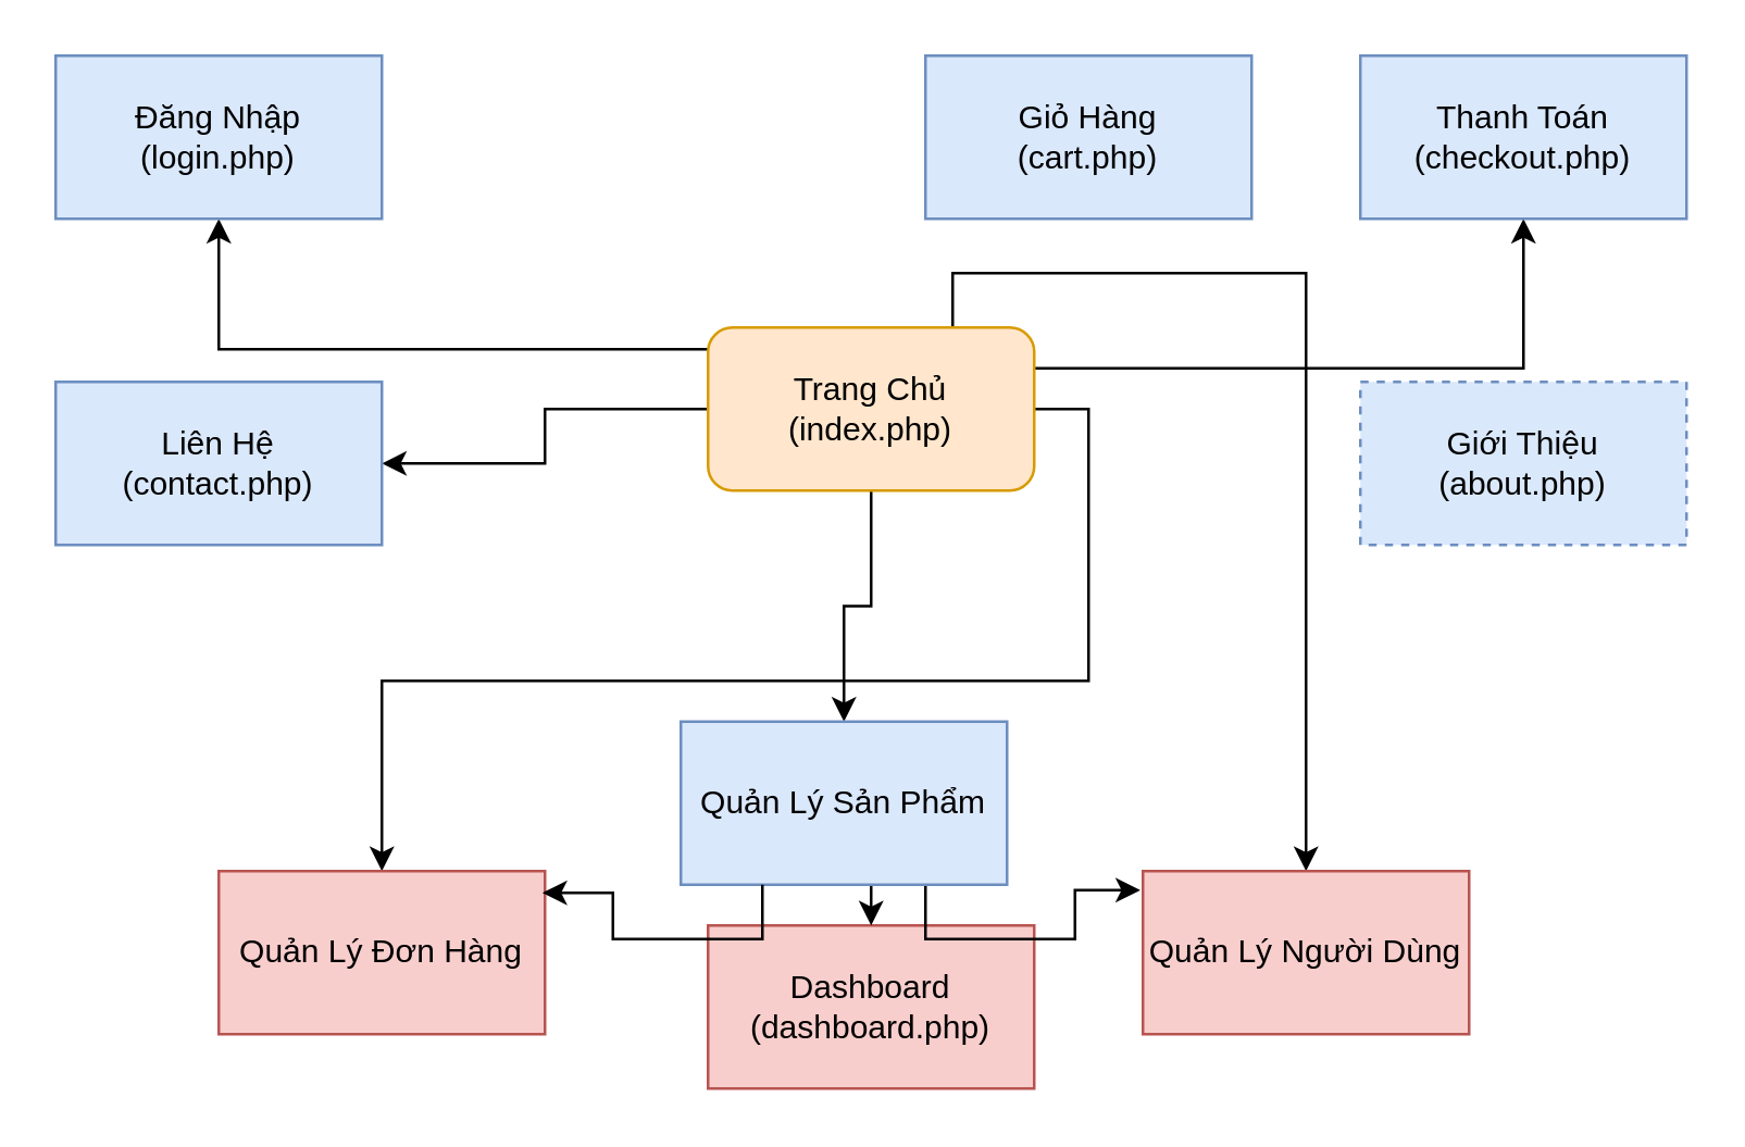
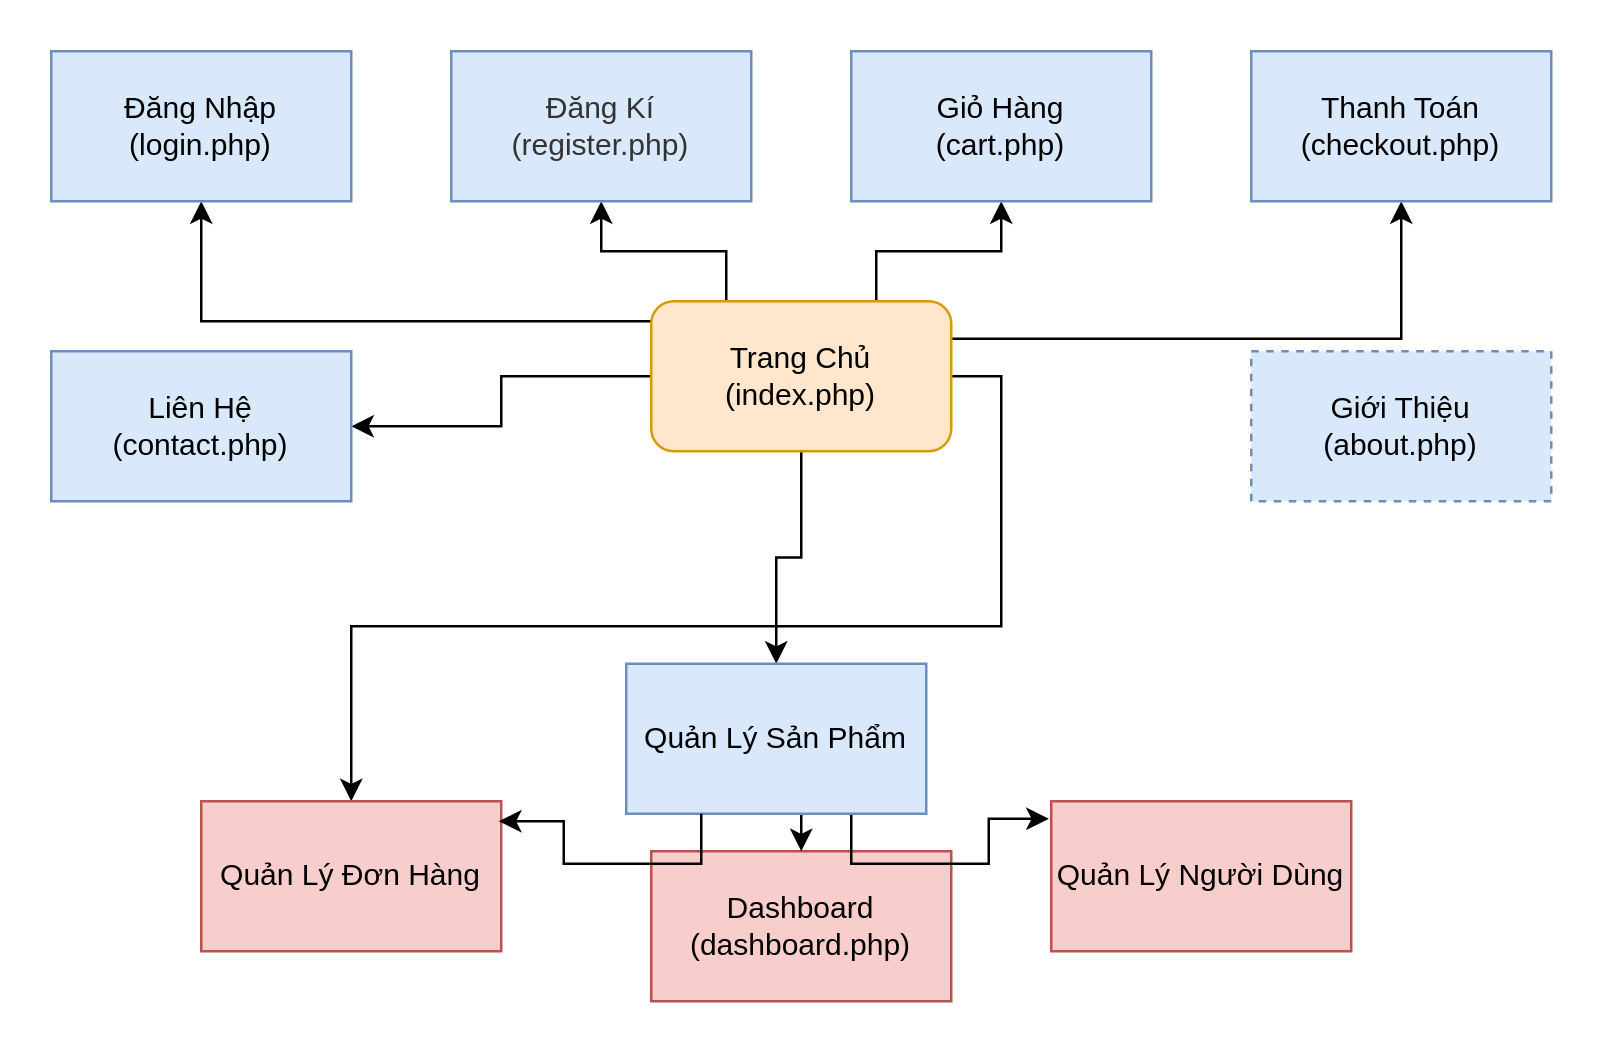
+ <mxCell id="11" value="Đăng Kí&lt;div&gt;(register.php)&lt;/div&gt;" style="rounded=0;whiteSpace=wrap;html=1;fillColor=#dae8fc;fontColor=#333333;strokeColor=#6c8ebf;" vertex="1" parent="1"><mxGeometry x="180" y="20" width="120" height="60" as="geometry" /></mxCell>
+ <mxCell id="5" style="edgeStyle=orthogonalEdgeStyle;rounded=0;orthogonalLoop=1;jettySize=auto;html=1;exitX=0.25;exitY=0;exitDx=0;exitDy=0;entryX=0.5;entryY=1;entryDx=0;entryDy=0;" edge="1" parent="1" source="9" target="11"><mxGeometry relative="1" as="geometry" /></mxCell>
- <mxCell id="6" style="edgeStyle=orthogonalEdgeStyle;rounded=0;orthogonalLoop=1;jettySize=auto;html=1;exitX=0.75;exitY=0;exitDx=0;exitDy=0;" edge="1" parent="1" source="9" target="21"><mxGeometry relative="1" as="geometry" /></mxCell>
+ <mxCell id="6" style="edgeStyle=orthogonalEdgeStyle;rounded=0;orthogonalLoop=1;jettySize=auto;html=1;exitX=0.75;exitY=0;exitDx=0;exitDy=0;entryX=0.5;entryY=1;entryDx=0;entryDy=0;" edge="1" parent="1" source="9" target="12"><mxGeometry relative="1" as="geometry" /></mxCell>
